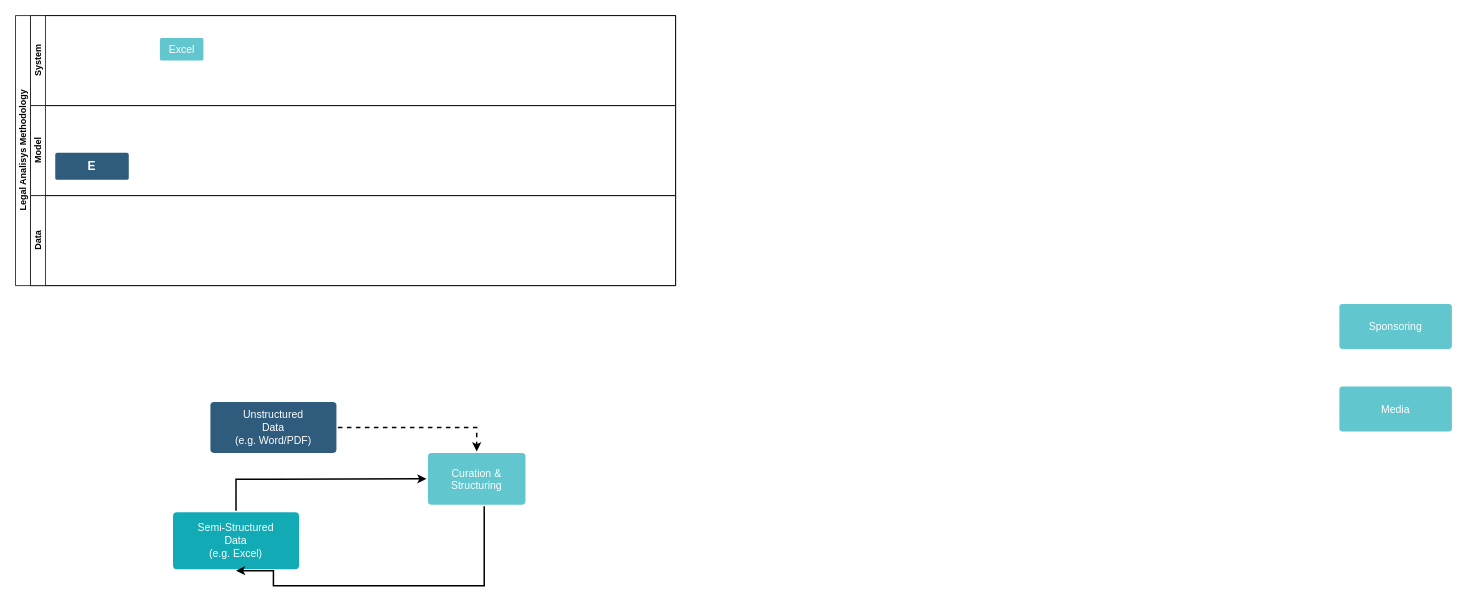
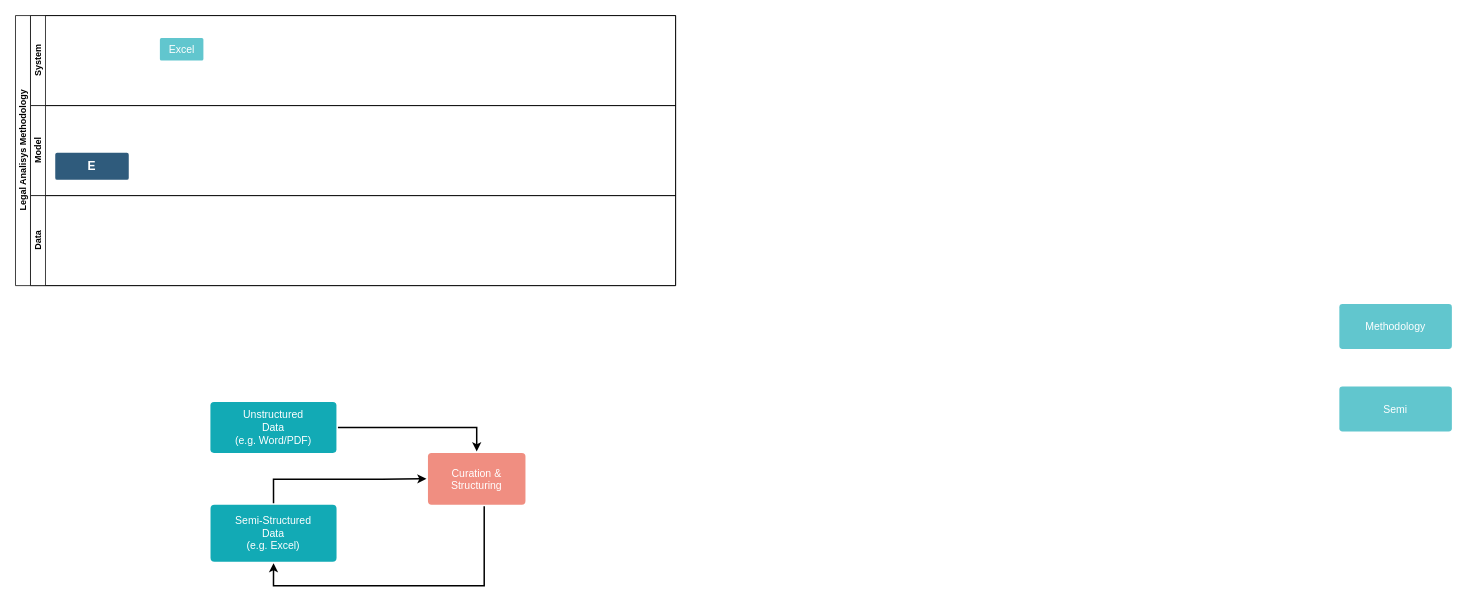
- <mxCell id="3" value="Sponsoring" style="rounded=1;whiteSpace=wrap;html=1;shadow=0;labelBackgroundColor=none;strokeColor=none;strokeWidth=3;fillColor=#61c6ce;fontFamily=Helvetica;fontSize=14;fontColor=#FFFFFF;align=center;spacing=5;fontStyle=0;arcSize=7;perimeterSpacing=2;" parent="1" vertex="1"><mxGeometry x="1785" y="404.5" width="150" height="60" as="geometry" /></mxCell>
+ <mxCell id="3" value="Methodology" style="rounded=1;whiteSpace=wrap;html=1;shadow=0;labelBackgroundColor=none;strokeColor=none;strokeWidth=3;fillColor=#61c6ce;fontFamily=Helvetica;fontSize=14;fontColor=#FFFFFF;align=center;spacing=5;fontStyle=0;arcSize=7;perimeterSpacing=2;" parent="1" vertex="1"><mxGeometry x="1785" y="404.5" width="150" height="60" as="geometry" /></mxCell>
- <mxCell id="2" value="Media" style="rounded=1;whiteSpace=wrap;html=1;shadow=0;labelBackgroundColor=none;strokeColor=none;strokeWidth=3;fillColor=#61c6ce;fontFamily=Helvetica;fontSize=14;fontColor=#FFFFFF;align=center;spacing=5;fontStyle=0;arcSize=7;perimeterSpacing=2;" parent="1" vertex="1"><mxGeometry x="1785" y="514.5" width="150" height="60" as="geometry" /></mxCell>
+ <mxCell id="2" value="Semi" style="rounded=1;whiteSpace=wrap;html=1;shadow=0;labelBackgroundColor=none;strokeColor=none;strokeWidth=3;fillColor=#61c6ce;fontFamily=Helvetica;fontSize=14;fontColor=#FFFFFF;align=center;spacing=5;fontStyle=0;arcSize=7;perimeterSpacing=2;" parent="1" vertex="1"><mxGeometry x="1785" y="514.5" width="150" height="60" as="geometry" /></mxCell>
- <mxCell id="13" value="&lt;span style=&quot;font-weight: normal&quot;&gt;Unstructured&lt;br&gt;Data&lt;br&gt;(e.g. Word/PDF)&lt;/span&gt;&lt;br&gt;" style="rounded=1;whiteSpace=wrap;html=1;shadow=0;labelBackgroundColor=none;strokeColor=none;strokeWidth=3;fillColor=#2f5b7c;fontFamily=Helvetica;fontSize=14;fontColor=#FFFFFF;align=center;spacing=5;fontStyle=1;arcSize=7;perimeterSpacing=2;" vertex="1" parent="1"><mxGeometry x="280" y="535" width="168" height="68" as="geometry" /></mxCell>
+ <mxCell id="13" value="&lt;span style=&quot;font-weight: normal&quot;&gt;Unstructured&lt;br&gt;Data&lt;br&gt;(e.g. Word/PDF)&lt;/span&gt;&lt;br&gt;" style="rounded=1;whiteSpace=wrap;html=1;shadow=0;labelBackgroundColor=none;strokeColor=none;strokeWidth=3;fillColor=#12aab5;fontFamily=Helvetica;fontSize=14;fontColor=#FFFFFF;align=center;spacing=5;fontStyle=1;arcSize=7;perimeterSpacing=2;" vertex="1" parent="1"><mxGeometry x="280" y="535" width="168" height="68" as="geometry" /></mxCell>
- <mxCell id="12" style="edgeStyle=orthogonalEdgeStyle;rounded=0;orthogonalLoop=1;jettySize=auto;html=1;strokeWidth=2;exitX=1;exitY=0.5;exitDx=0;exitDy=0;entryX=0.5;entryY=0;entryDx=0;entryDy=0;dashed=1;" edge="1" parent="1" source="13" target="15"><mxGeometry relative="1" as="geometry"><Array as="points"><mxPoint x="635" y="569" /></Array></mxGeometry></mxCell>
+ <mxCell id="12" style="edgeStyle=orthogonalEdgeStyle;rounded=0;orthogonalLoop=1;jettySize=auto;html=1;strokeWidth=2;exitX=1;exitY=0.5;exitDx=0;exitDy=0;entryX=0.5;entryY=0;entryDx=0;entryDy=0;" edge="1" parent="1" source="13" target="15"><mxGeometry relative="1" as="geometry"><Array as="points"><mxPoint x="635" y="569" /></Array></mxGeometry></mxCell>
- <mxCell id="15" value="Curation &amp;amp; Structuring" style="rounded=1;whiteSpace=wrap;html=1;shadow=0;labelBackgroundColor=none;strokeColor=none;strokeWidth=3;fillColor=#61c6ce;fontFamily=Helvetica;fontSize=14;fontColor=#FFFFFF;align=center;spacing=5;fontStyle=0;arcSize=7;perimeterSpacing=2;" vertex="1" parent="1"><mxGeometry x="570" y="603" width="130" height="69" as="geometry" /></mxCell>
+ <mxCell id="15" value="Curation &amp;amp; Structuring" style="rounded=1;whiteSpace=wrap;html=1;shadow=0;labelBackgroundColor=none;strokeColor=none;strokeWidth=3;fillColor=#f08e81;fontFamily=Helvetica;fontSize=14;fontColor=#FFFFFF;align=center;spacing=5;fontStyle=0;arcSize=7;perimeterSpacing=2;" vertex="1" parent="1"><mxGeometry x="570" y="603" width="130" height="69" as="geometry" /></mxCell>
- <mxCell id="11" value="&lt;span style=&quot;font-weight: normal&quot;&gt;Semi-Structured&lt;br&gt;Data&lt;br&gt;(e.g. Excel)&lt;/span&gt;&lt;br&gt;" style="rounded=1;whiteSpace=wrap;html=1;shadow=0;labelBackgroundColor=none;strokeColor=none;strokeWidth=3;fillColor=#12aab5;fontFamily=Helvetica;fontSize=14;fontColor=#FFFFFF;align=center;spacing=5;fontStyle=1;arcSize=7;perimeterSpacing=2;" vertex="1" parent="1"><mxGeometry x="230.147" y="682" width="168" height="76" as="geometry" /></mxCell>
+ <mxCell id="11" value="&lt;span style=&quot;font-weight: normal&quot;&gt;Semi-Structured&lt;br&gt;Data&lt;br&gt;(e.g. Excel)&lt;/span&gt;&lt;br&gt;" style="rounded=1;whiteSpace=wrap;html=1;shadow=0;labelBackgroundColor=none;strokeColor=none;strokeWidth=3;fillColor=#12aab5;fontFamily=Helvetica;fontSize=14;fontColor=#FFFFFF;align=center;spacing=5;fontStyle=1;arcSize=7;perimeterSpacing=2;" vertex="1" parent="1"><mxGeometry x="280.147" y="672" width="168" height="76" as="geometry" /></mxCell>
